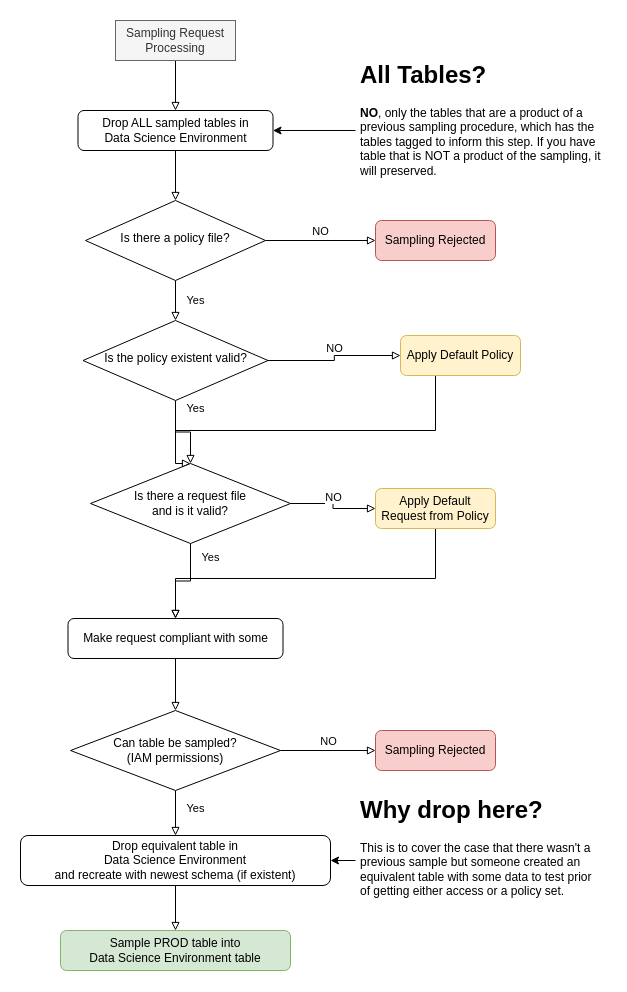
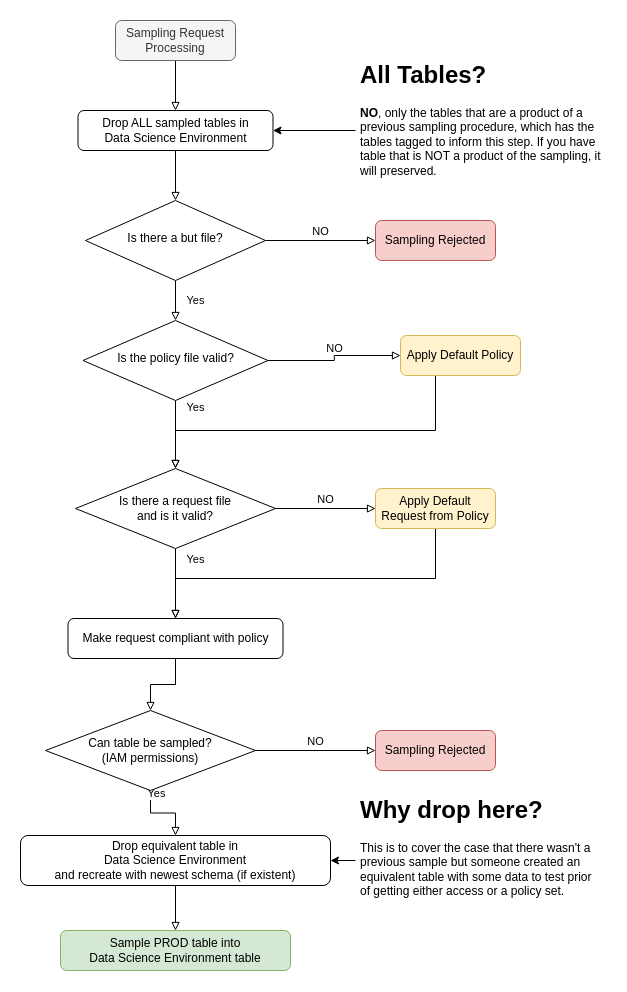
- <mxCell id="3" value="Sampling Request Processing" style="whiteSpace=wrap;html=1;fontSize=12;glass=0;strokeWidth=1;shadow=0;fillColor=#f5f5f5;fontColor=#333333;strokeColor=#666666;rounded=0;" vertex="1" parent="1"><mxGeometry x="115" y="20" width="120" height="40" as="geometry" /></mxCell>
+ <mxCell id="3" value="Sampling Request Processing" style="rounded=1;whiteSpace=wrap;html=1;fontSize=12;glass=0;strokeWidth=1;shadow=0;fillColor=#f5f5f5;fontColor=#333333;strokeColor=#666666;" vertex="1" parent="1"><mxGeometry x="115" y="20" width="120" height="40" as="geometry" /></mxCell>
- <mxCell id="6" value="Is there a policy file?" style="rhombus;whiteSpace=wrap;html=1;shadow=0;fontFamily=Helvetica;fontSize=12;align=center;strokeWidth=1;spacing=6;spacingTop=-4;" vertex="1" parent="1"><mxGeometry x="85" y="200" width="180" height="80" as="geometry" /></mxCell>
+ <mxCell id="6" value="Is there a but file?" style="rhombus;whiteSpace=wrap;html=1;shadow=0;fontFamily=Helvetica;fontSize=12;align=center;strokeWidth=1;spacing=6;spacingTop=-4;" vertex="1" parent="1"><mxGeometry x="85" y="200" width="180" height="80" as="geometry" /></mxCell>
- <mxCell id="9" value="Is the policy existent valid?" style="rhombus;whiteSpace=wrap;html=1;shadow=0;fontFamily=Helvetica;fontSize=12;align=center;strokeWidth=1;spacing=6;spacingTop=-4;" vertex="1" parent="1"><mxGeometry x="82.5" y="320" width="185" height="80" as="geometry" /></mxCell>
+ <mxCell id="9" value="Is the policy file valid?" style="rhombus;whiteSpace=wrap;html=1;shadow=0;fontFamily=Helvetica;fontSize=12;align=center;strokeWidth=1;spacing=6;spacingTop=-4;" vertex="1" parent="1"><mxGeometry x="82.5" y="320" width="185" height="80" as="geometry" /></mxCell>
- <mxCell id="14" value="Is there a request file &lt;br&gt;and is it valid?" style="rhombus;whiteSpace=wrap;html=1;" vertex="1" parent="1"><mxGeometry x="90" y="463" width="200" height="80" as="geometry" /></mxCell>
+ <mxCell id="14" value="Is there a request file &lt;br&gt;and is it valid?" style="rhombus;whiteSpace=wrap;html=1;" vertex="1" parent="1"><mxGeometry x="75" y="468" width="200" height="80" as="geometry" /></mxCell>
- <mxCell id="19" value="Make request compliant with some" style="rounded=1;whiteSpace=wrap;html=1;" vertex="1" parent="1"><mxGeometry x="67.5" y="618" width="215" height="40" as="geometry" /></mxCell>
+ <mxCell id="19" value="Make request compliant with policy" style="rounded=1;whiteSpace=wrap;html=1;" vertex="1" parent="1"><mxGeometry x="67.5" y="618" width="215" height="40" as="geometry" /></mxCell>
- <mxCell id="22" value="Can table be sampled?&lt;br&gt;(IAM permissions)" style="rhombus;whiteSpace=wrap;html=1;" vertex="1" parent="1"><mxGeometry x="70" y="710" width="210" height="80" as="geometry" /></mxCell>
+ <mxCell id="22" value="Can table be sampled?&lt;br&gt;(IAM permissions)" style="rhombus;whiteSpace=wrap;html=1;" vertex="1" parent="1"><mxGeometry x="45" y="710" width="210" height="80" as="geometry" /></mxCell>
